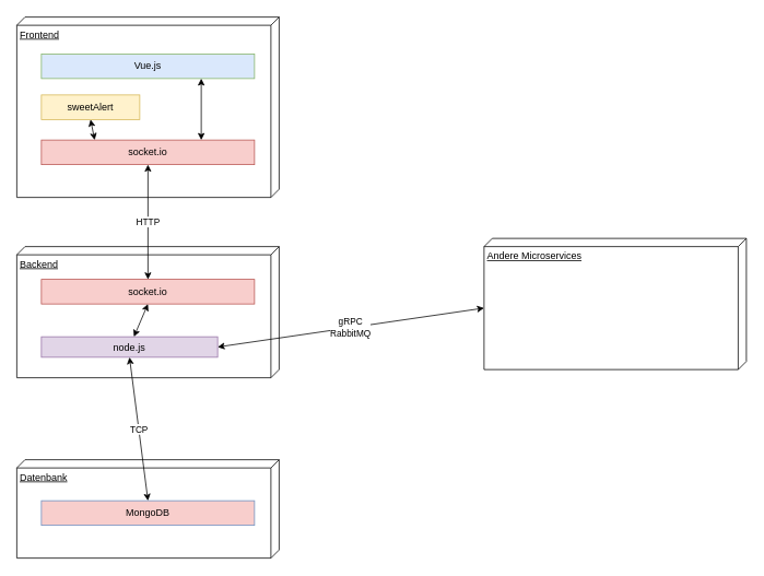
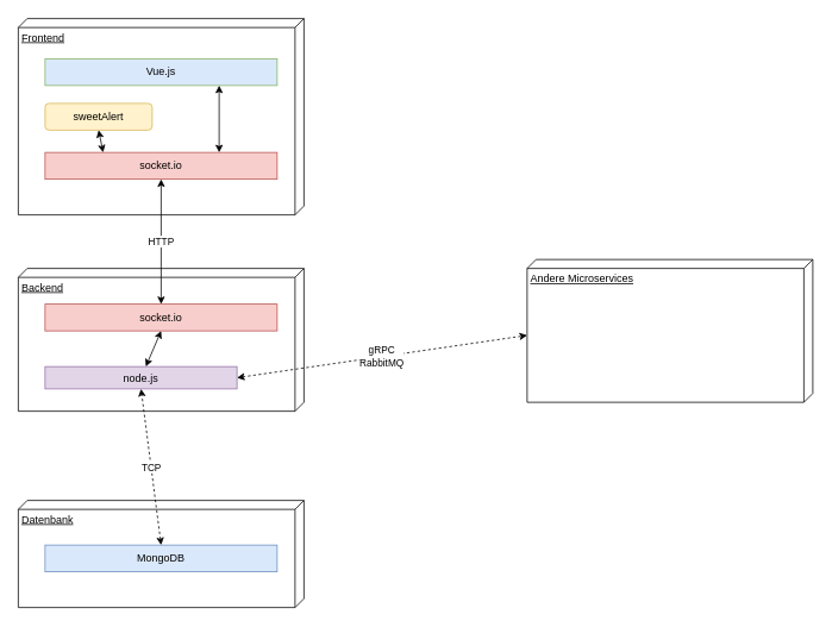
- <mxCell id="4" value="sweetAlert" style="rounded=0;whiteSpace=wrap;html=1;fillColor=#fff2cc;strokeColor=#d6b656;" vertex="1" parent="1"><mxGeometry x="50" y="115" width="120" height="30" as="geometry" /></mxCell>
+ <mxCell id="4" value="sweetAlert" style="whiteSpace=wrap;html=1;fillColor=#fff2cc;strokeColor=#d6b656;rounded=1;" vertex="1" parent="1"><mxGeometry x="50" y="115" width="120" height="30" as="geometry" /></mxCell>
- <mxCell id="17" value="gRPC&lt;br&gt;RabbitMQ" style="endArrow=classic;startArrow=classic;html=1;exitX=1;exitY=0.5;exitDx=0;exitDy=0;entryX=0;entryY=0;entryDx=85;entryDy=320;entryPerimeter=0;" edge="1" parent="1" source="9" target="16"><mxGeometry width="50" height="50" relative="1" as="geometry"><mxPoint x="600" y="540" as="sourcePoint" /><mxPoint x="650" y="490" as="targetPoint" /></mxGeometry></mxCell>
+ <mxCell id="17" value="gRPC&lt;br&gt;RabbitMQ" style="endArrow=classic;startArrow=classic;html=1;exitX=1;exitY=0.5;exitDx=0;exitDy=0;entryX=0;entryY=0;entryDx=85;entryDy=320;entryPerimeter=0;dashed=1;" edge="1" parent="1" source="9" target="16"><mxGeometry width="50" height="50" relative="1" as="geometry"><mxPoint x="600" y="540" as="sourcePoint" /><mxPoint x="650" y="490" as="targetPoint" /></mxGeometry></mxCell>
- <mxCell id="11" value="TCP" style="endArrow=classic;startArrow=classic;html=1;exitX=0.5;exitY=0;exitDx=0;exitDy=0;entryX=0.5;entryY=1;entryDx=0;entryDy=0;" edge="1" parent="1" source="10" target="9"><mxGeometry width="50" height="50" relative="1" as="geometry"><mxPoint x="-110" y="560" as="sourcePoint" /><mxPoint x="-60" y="510" as="targetPoint" /></mxGeometry></mxCell>
+ <mxCell id="11" value="TCP" style="endArrow=classic;startArrow=classic;html=1;exitX=0.5;exitY=0;exitDx=0;exitDy=0;entryX=0.5;entryY=1;entryDx=0;entryDy=0;dashed=1;" edge="1" parent="1" source="10" target="9"><mxGeometry width="50" height="50" relative="1" as="geometry"><mxPoint x="-110" y="560" as="sourcePoint" /><mxPoint x="-60" y="510" as="targetPoint" /></mxGeometry></mxCell>
- <mxCell id="10" value="MongoDB" style="rounded=0;whiteSpace=wrap;html=1;fillColor=#f8cecc;strokeColor=#6c8ebf;" vertex="1" parent="1"><mxGeometry x="50" y="610" width="260" height="30" as="geometry" /></mxCell>
+ <mxCell id="10" value="MongoDB" style="rounded=0;whiteSpace=wrap;html=1;fillColor=#dae8fc;strokeColor=#6c8ebf;" vertex="1" parent="1"><mxGeometry x="50" y="610" width="260" height="30" as="geometry" /></mxCell>
